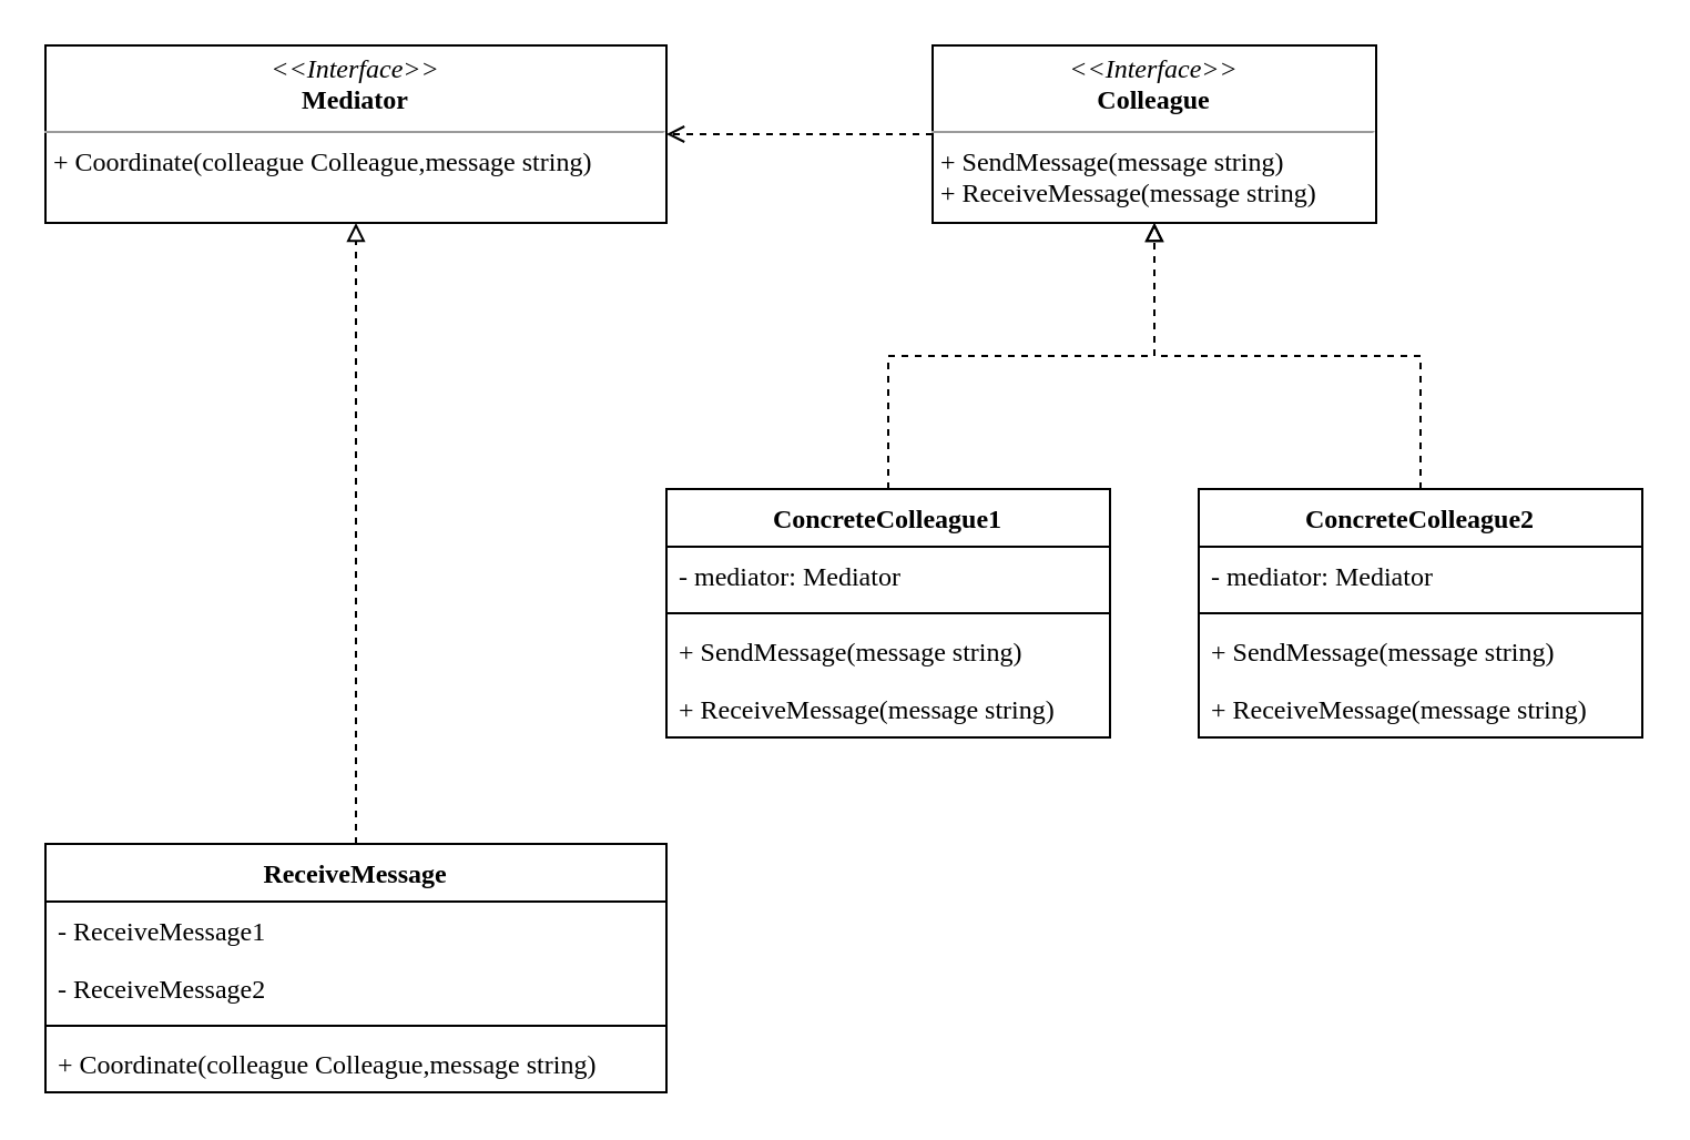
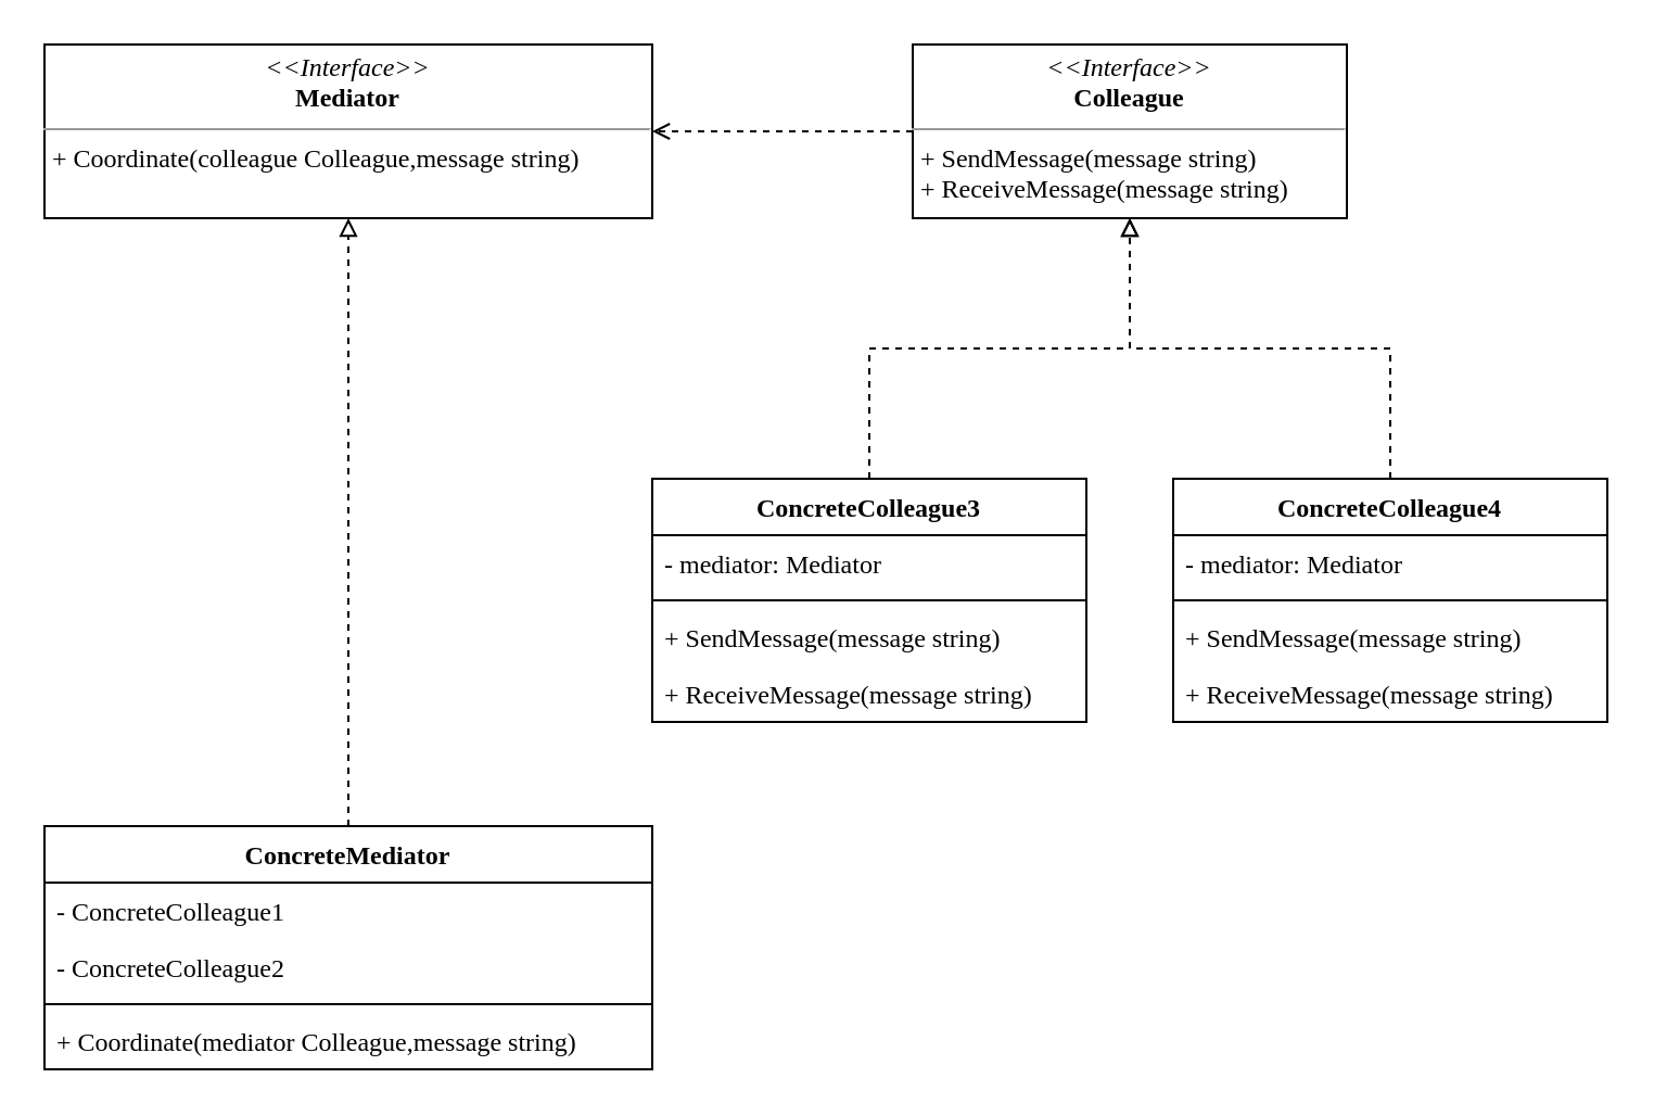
- <mxCell id="6" value="ConcreteColleague1" style="swimlane;fontStyle=1;align=center;verticalAlign=top;childLayout=stackLayout;horizontal=1;startSize=26;horizontalStack=0;resizeParent=1;resizeParentMax=0;resizeLast=0;collapsible=1;marginBottom=0;fontFamily=Times New Roman;" vertex="1" parent="1"><mxGeometry x="300" y="220" width="200" height="112" as="geometry" /></mxCell>
+ <mxCell id="6" value="ConcreteColleague3" style="swimlane;fontStyle=1;align=center;verticalAlign=top;childLayout=stackLayout;horizontal=1;startSize=26;horizontalStack=0;resizeParent=1;resizeParentMax=0;resizeLast=0;collapsible=1;marginBottom=0;fontFamily=Times New Roman;" vertex="1" parent="1"><mxGeometry x="300" y="220" width="200" height="112" as="geometry" /></mxCell>
- <mxCell id="12" value="ConcreteColleague2" style="swimlane;fontStyle=1;align=center;verticalAlign=top;childLayout=stackLayout;horizontal=1;startSize=26;horizontalStack=0;resizeParent=1;resizeParentMax=0;resizeLast=0;collapsible=1;marginBottom=0;fontFamily=Times New Roman;" vertex="1" parent="1"><mxGeometry x="540" y="220" width="200" height="112" as="geometry" /></mxCell>
+ <mxCell id="12" value="ConcreteColleague4" style="swimlane;fontStyle=1;align=center;verticalAlign=top;childLayout=stackLayout;horizontal=1;startSize=26;horizontalStack=0;resizeParent=1;resizeParentMax=0;resizeLast=0;collapsible=1;marginBottom=0;fontFamily=Times New Roman;" vertex="1" parent="1"><mxGeometry x="540" y="220" width="200" height="112" as="geometry" /></mxCell>
- <mxCell id="18" value="ReceiveMessage" style="swimlane;fontStyle=1;align=center;verticalAlign=top;childLayout=stackLayout;horizontal=1;startSize=26;horizontalStack=0;resizeParent=1;resizeParentMax=0;resizeLast=0;collapsible=1;marginBottom=0;fontFamily=Times New Roman;" vertex="1" parent="1"><mxGeometry x="20" y="380" width="280" height="112" as="geometry" /></mxCell>
+ <mxCell id="18" value="ConcreteMediator" style="swimlane;fontStyle=1;align=center;verticalAlign=top;childLayout=stackLayout;horizontal=1;startSize=26;horizontalStack=0;resizeParent=1;resizeParentMax=0;resizeLast=0;collapsible=1;marginBottom=0;fontFamily=Times New Roman;" vertex="1" parent="1"><mxGeometry x="20" y="380" width="280" height="112" as="geometry" /></mxCell>
- <mxCell id="19" value="- ReceiveMessage1" style="text;strokeColor=none;fillColor=none;align=left;verticalAlign=top;spacingLeft=4;spacingRight=4;overflow=hidden;rotatable=0;points=[[0,0.5],[1,0.5]];portConstraint=eastwest;fontFamily=Times New Roman;" vertex="1" parent="18"><mxGeometry y="26" width="280" height="26" as="geometry" /></mxCell>
+ <mxCell id="19" value="- ConcreteColleague1" style="text;strokeColor=none;fillColor=none;align=left;verticalAlign=top;spacingLeft=4;spacingRight=4;overflow=hidden;rotatable=0;points=[[0,0.5],[1,0.5]];portConstraint=eastwest;fontFamily=Times New Roman;" vertex="1" parent="18"><mxGeometry y="26" width="280" height="26" as="geometry" /></mxCell>
- <mxCell id="20" value="- ReceiveMessage2" style="text;strokeColor=none;fillColor=none;align=left;verticalAlign=top;spacingLeft=4;spacingRight=4;overflow=hidden;rotatable=0;points=[[0,0.5],[1,0.5]];portConstraint=eastwest;fontFamily=Times New Roman;" vertex="1" parent="18"><mxGeometry y="52" width="280" height="26" as="geometry" /></mxCell>
+ <mxCell id="20" value="- ConcreteColleague2" style="text;strokeColor=none;fillColor=none;align=left;verticalAlign=top;spacingLeft=4;spacingRight=4;overflow=hidden;rotatable=0;points=[[0,0.5],[1,0.5]];portConstraint=eastwest;fontFamily=Times New Roman;" vertex="1" parent="18"><mxGeometry y="52" width="280" height="26" as="geometry" /></mxCell>
- <mxCell id="22" value="+ Coordinate(colleague Colleague,message string)" style="text;strokeColor=none;fillColor=none;align=left;verticalAlign=top;spacingLeft=4;spacingRight=4;overflow=hidden;rotatable=0;points=[[0,0.5],[1,0.5]];portConstraint=eastwest;fontFamily=Times New Roman;" vertex="1" parent="18"><mxGeometry y="86" width="280" height="26" as="geometry" /></mxCell>
+ <mxCell id="22" value="+ Coordinate(mediator Colleague,message string)" style="text;strokeColor=none;fillColor=none;align=left;verticalAlign=top;spacingLeft=4;spacingRight=4;overflow=hidden;rotatable=0;points=[[0,0.5],[1,0.5]];portConstraint=eastwest;fontFamily=Times New Roman;" vertex="1" parent="18"><mxGeometry y="86" width="280" height="26" as="geometry" /></mxCell>
